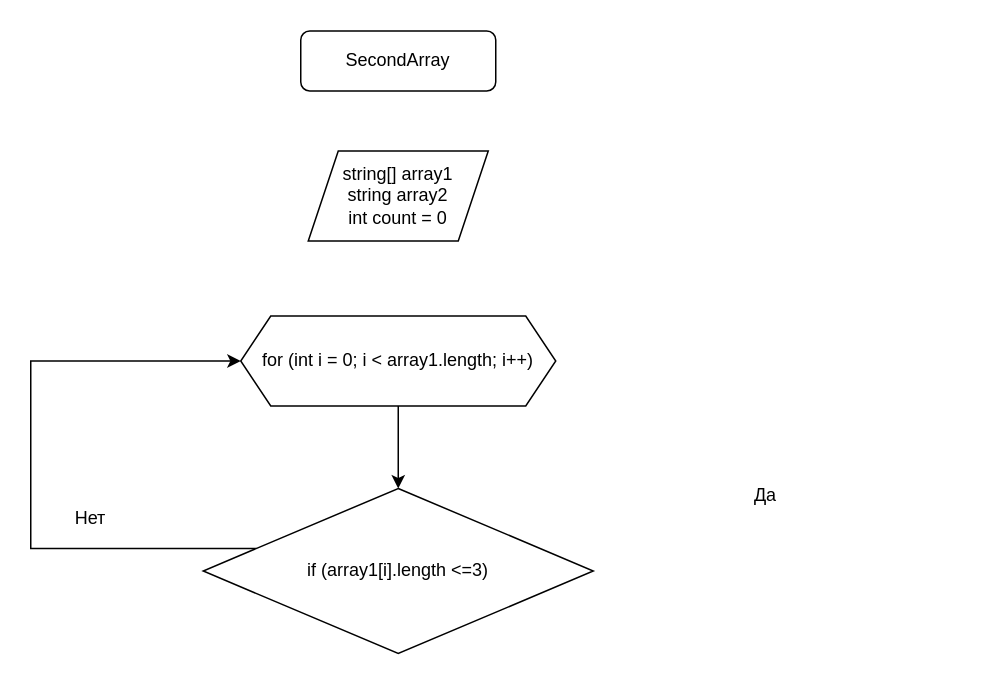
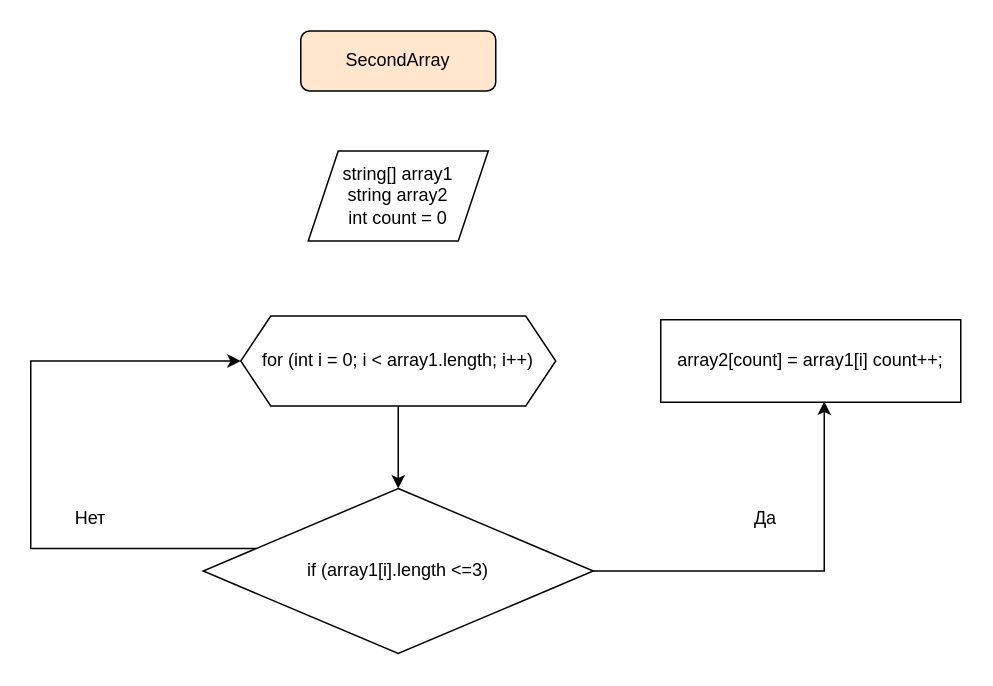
- <mxCell id="2" value="SecondArray" style="rounded=1;whiteSpace=wrap;html=1;" vertex="1" parent="1"><mxGeometry x="200" y="20" width="130" height="40" as="geometry" /></mxCell>
+ <mxCell id="2" value="SecondArray" style="rounded=1;whiteSpace=wrap;html=1;fillColor=#ffe6cc;" vertex="1" parent="1"><mxGeometry x="200" y="20" width="130" height="40" as="geometry" /></mxCell>
+ <mxCell id="9" value="array2[count] = array1[i] count++;" style="rounded=0;whiteSpace=wrap;html=1;" vertex="1" parent="1"><mxGeometry x="440" y="212.5" width="200" height="55" as="geometry" /></mxCell>
- <mxCell id="10" value="Да" style="text;html=1;strokeColor=none;fillColor=none;align=center;verticalAlign=middle;whiteSpace=wrap;rounded=0;" vertex="1" parent="1"><mxGeometry x="480" y="315" width="60" height="30" as="geometry" /></mxCell>
+ <mxCell id="10" value="Да" style="text;html=1;strokeColor=none;fillColor=none;align=center;verticalAlign=middle;whiteSpace=wrap;rounded=0;" vertex="1" parent="1"><mxGeometry x="480" y="330" width="60" height="30" as="geometry" /></mxCell>
+ <mxCell id="6" style="edgeStyle=orthogonalEdgeStyle;rounded=0;orthogonalLoop=1;jettySize=auto;html=1;entryX=0.545;entryY=0.991;entryDx=0;entryDy=0;entryPerimeter=0;" edge="1" parent="1" source="8" target="9"><mxGeometry relative="1" as="geometry" /></mxCell>
